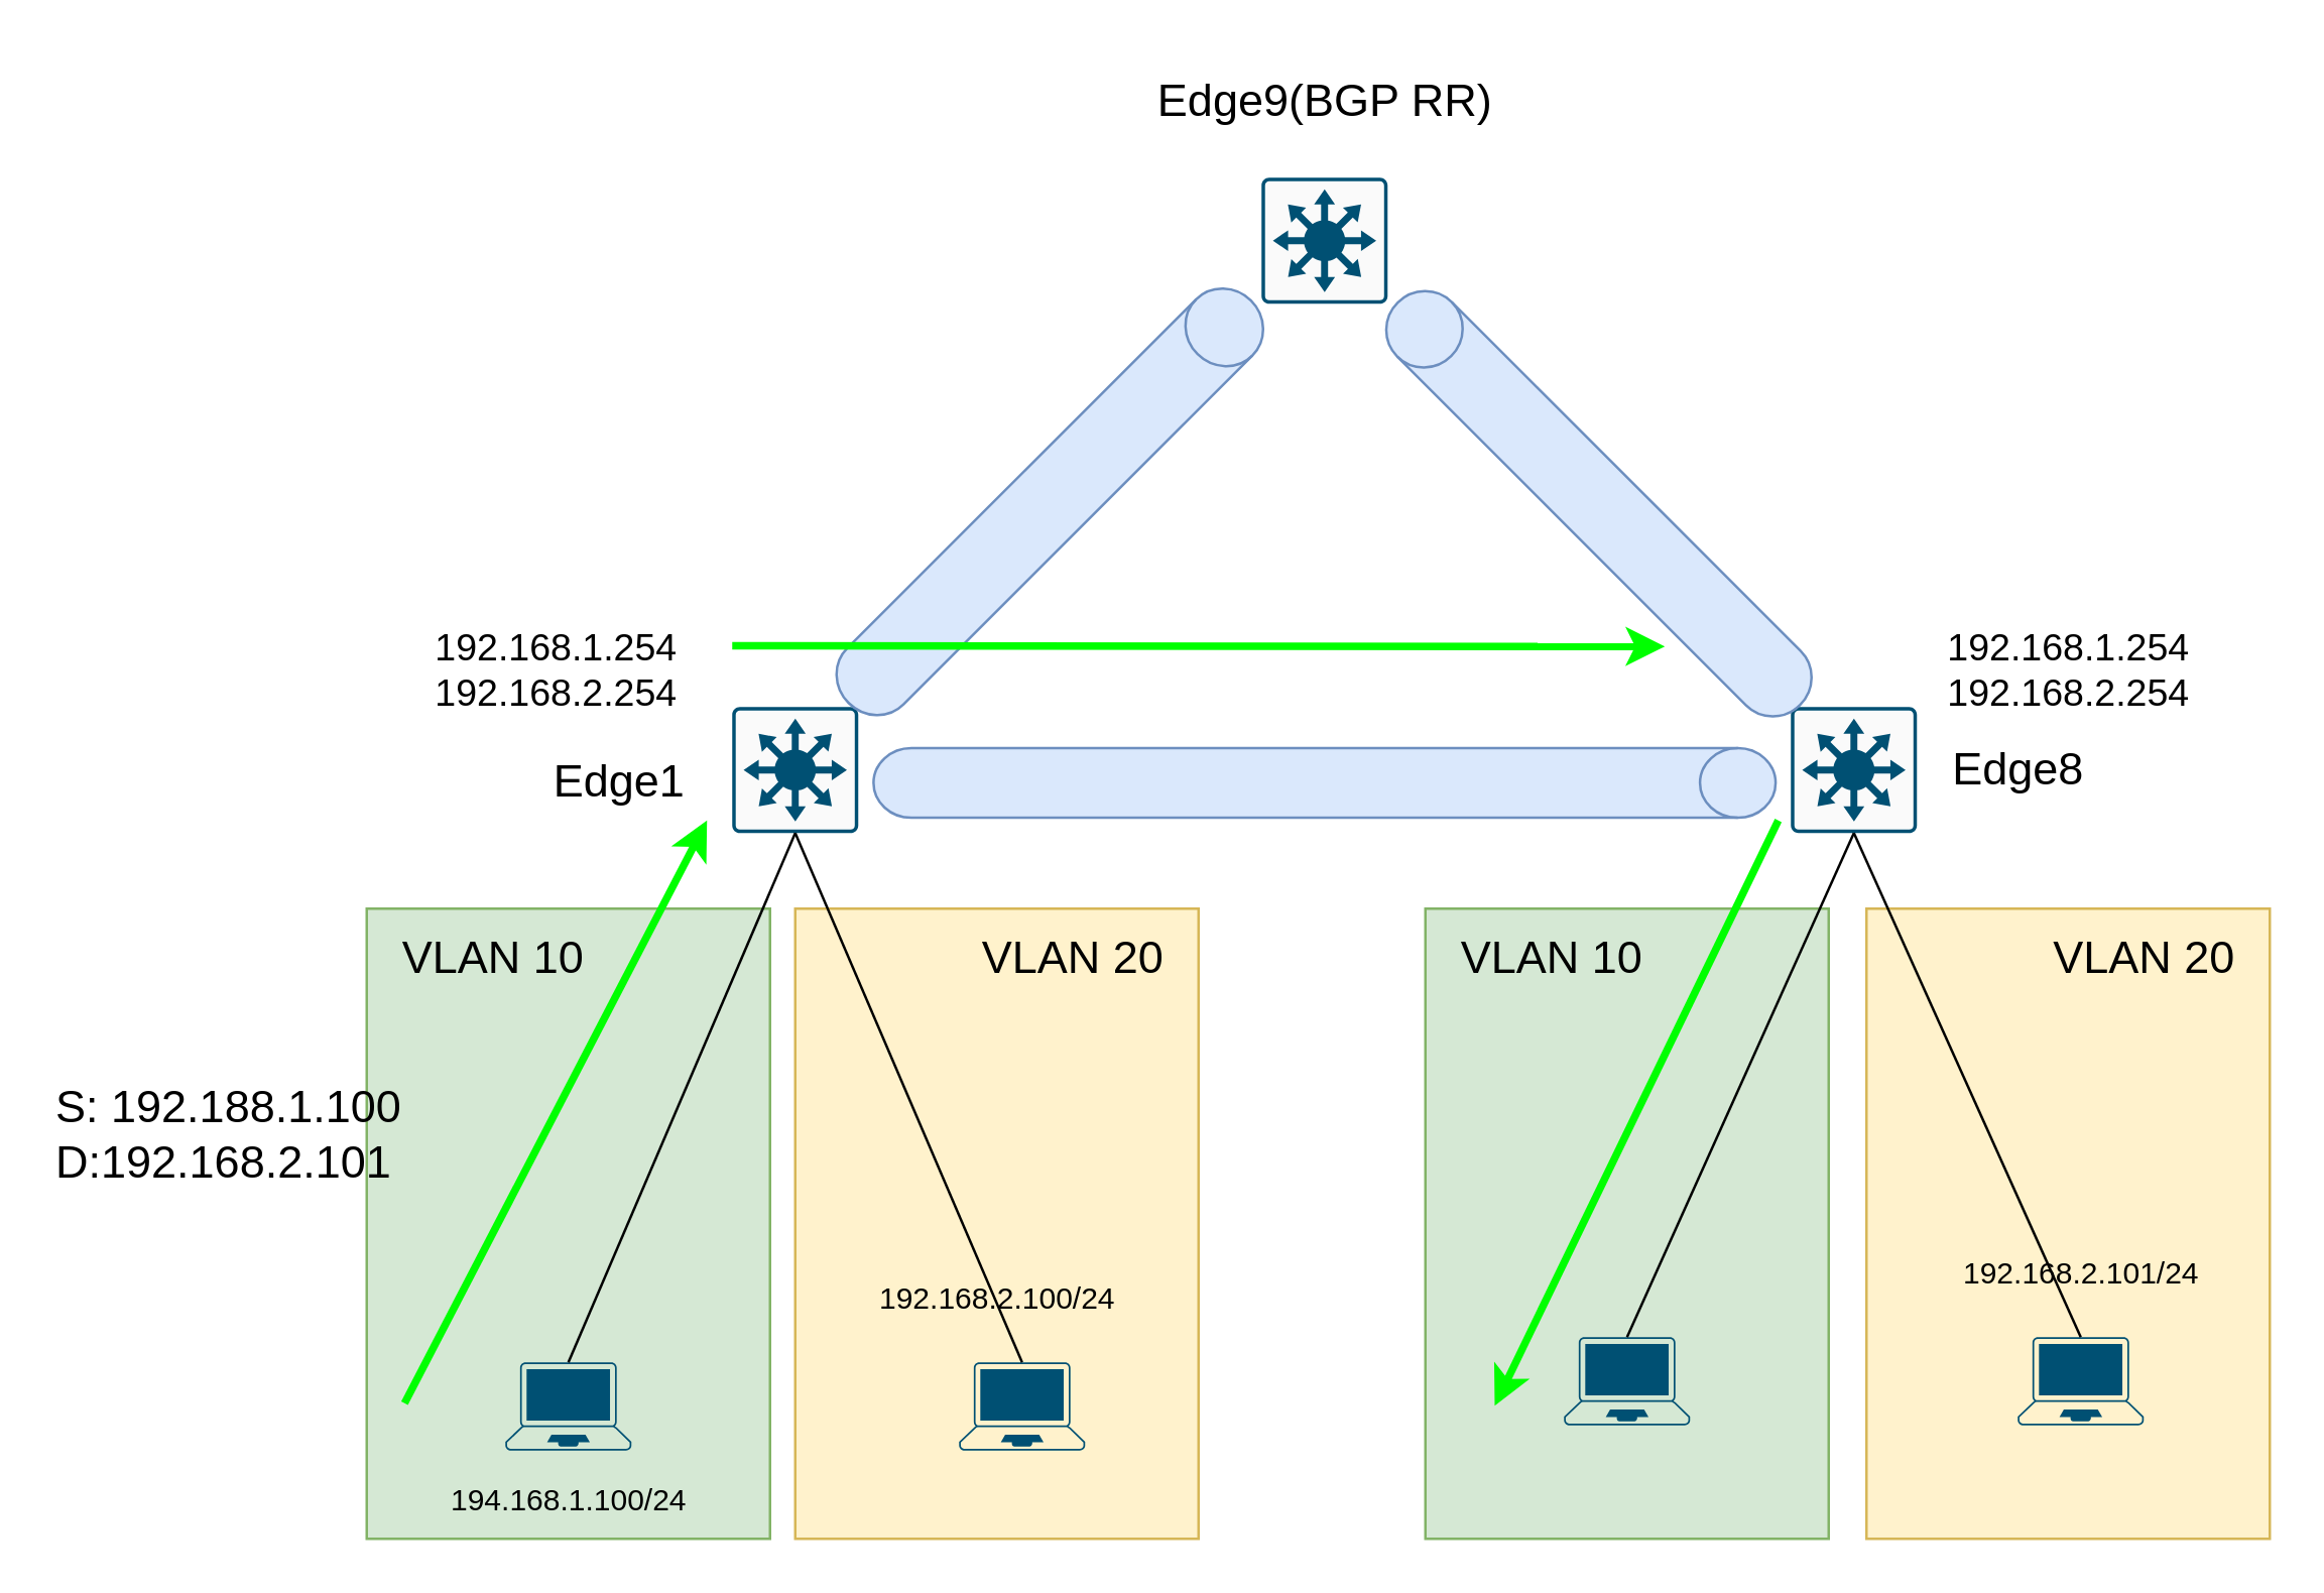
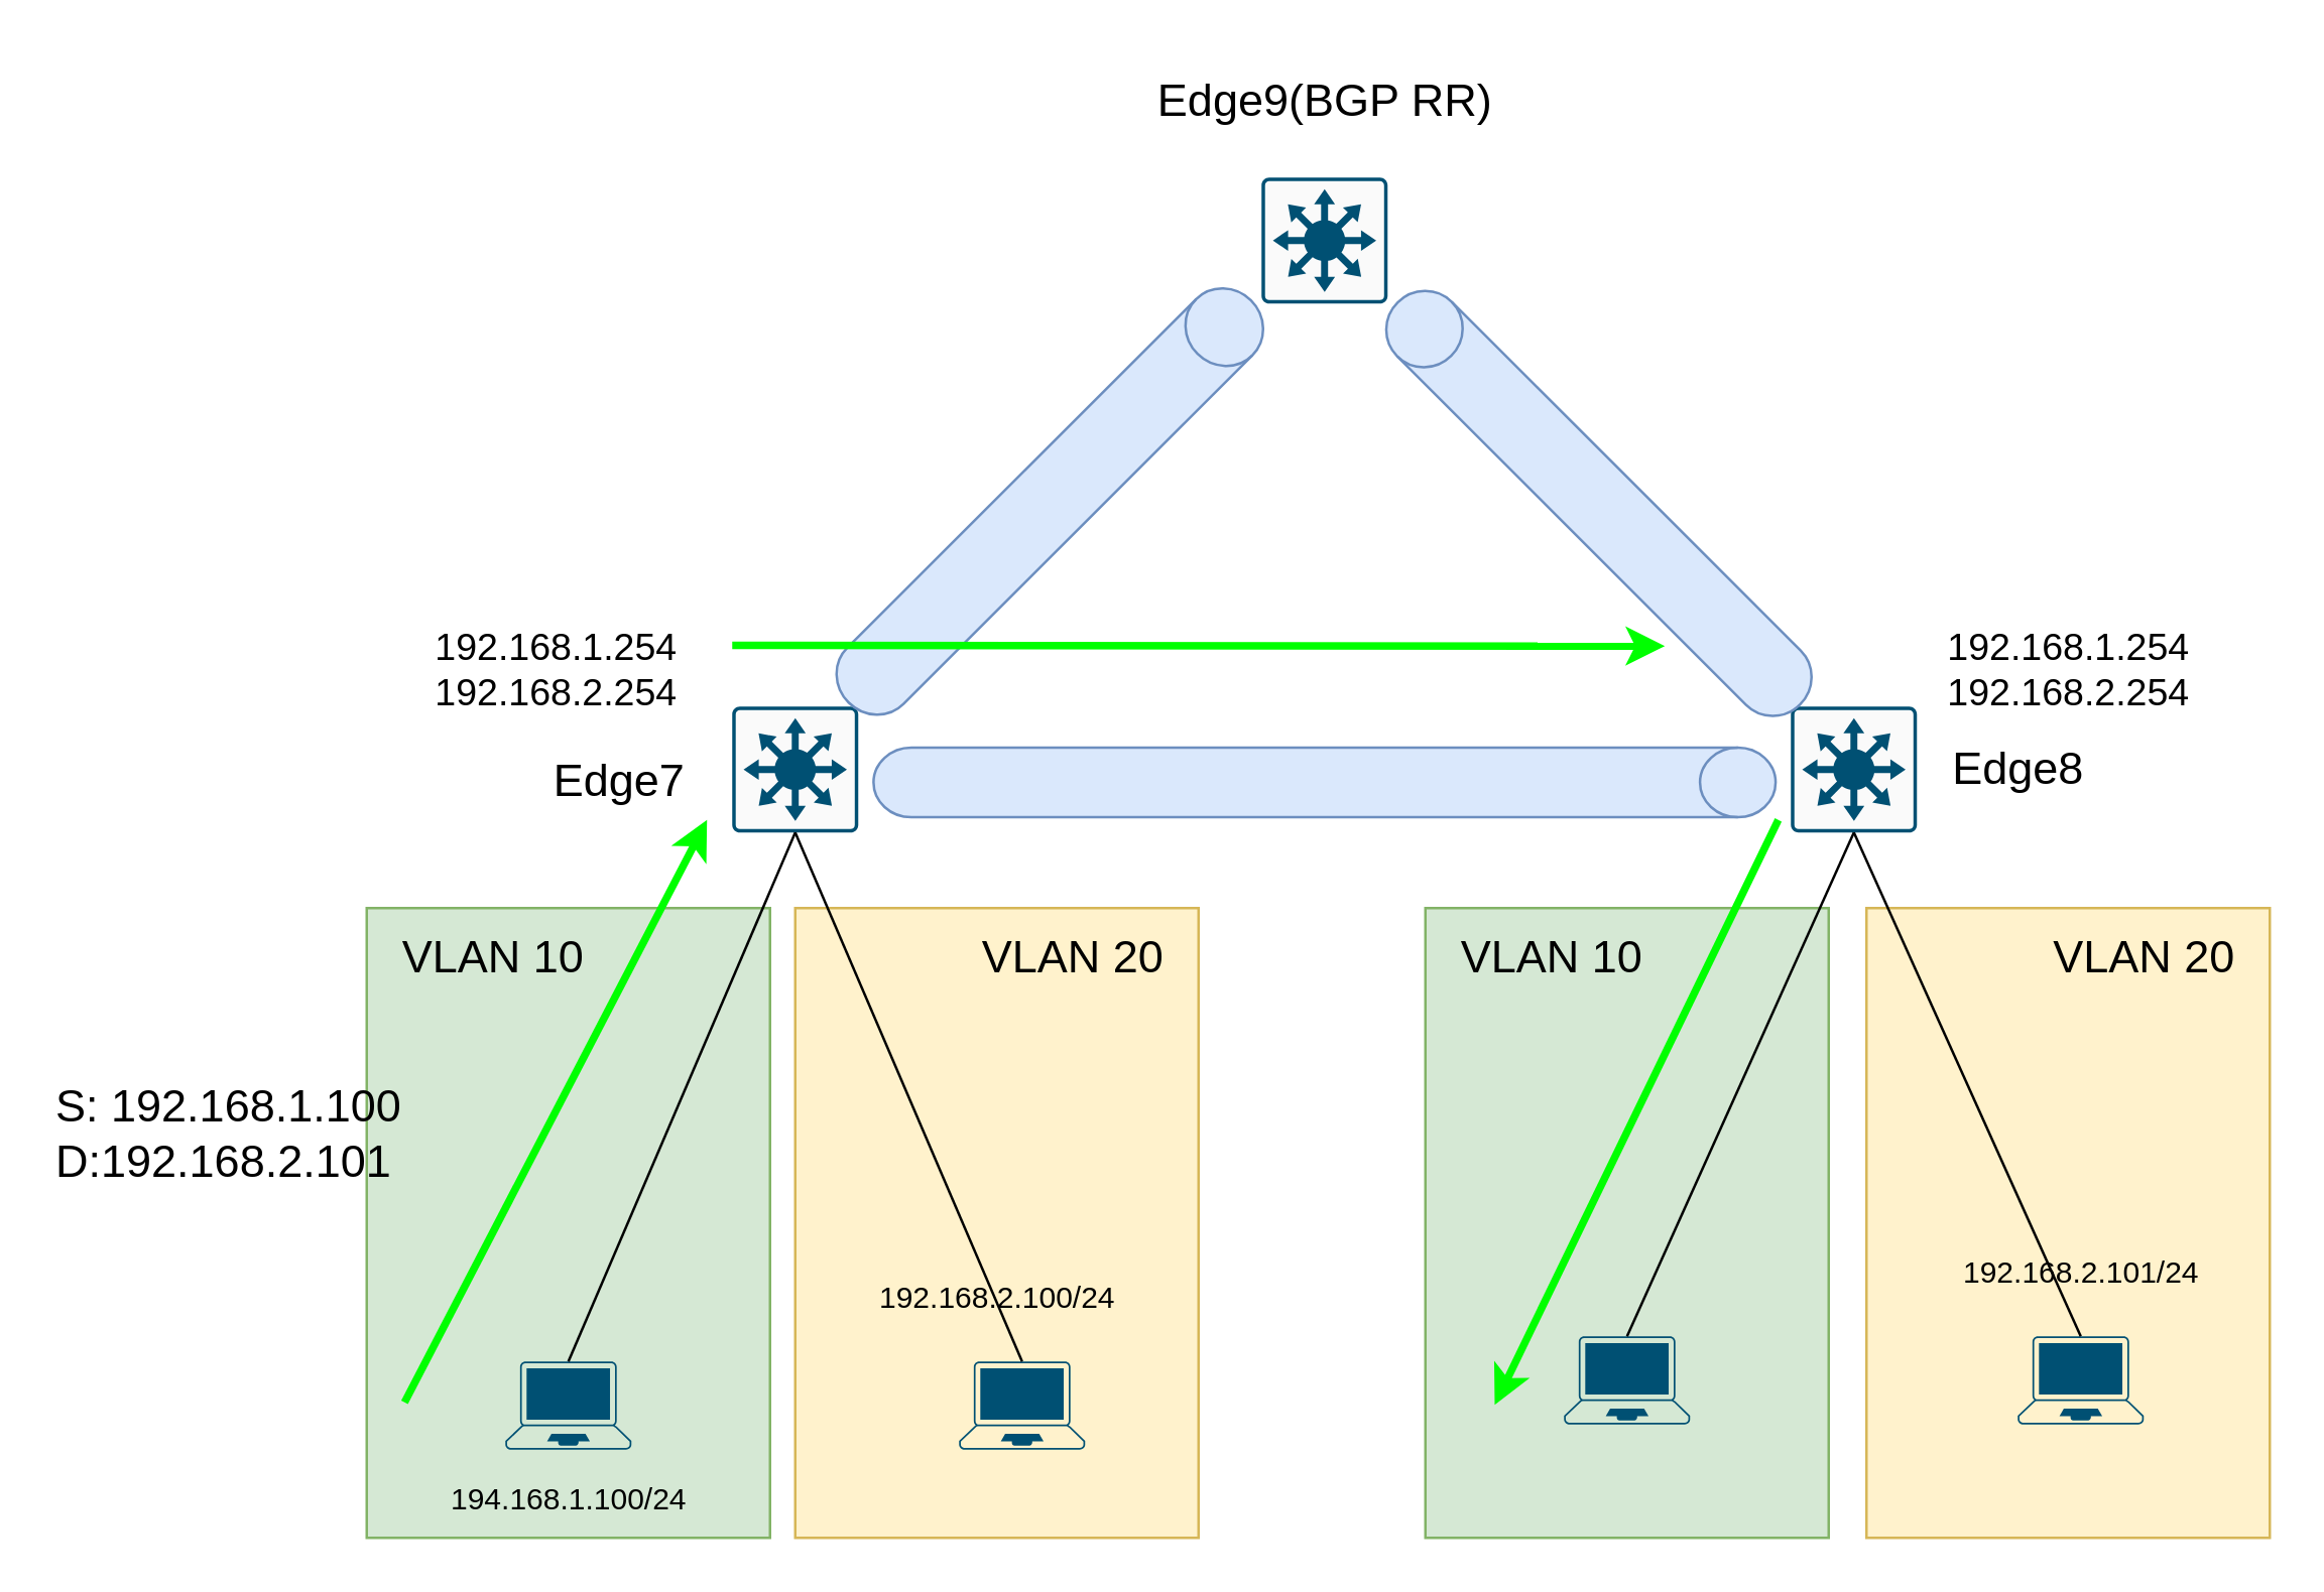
- <mxCell id="28" value="&lt;font style=&quot;font-size: 18px;&quot;&gt;Edge1&lt;/font&gt;" style="text;html=1;align=center;verticalAlign=middle;resizable=0;points=[];autosize=1;strokeColor=none;fillColor=none;" vertex="1" parent="1"><mxGeometry x="205" y="290" width="80" height="40" as="geometry" /></mxCell>
+ <mxCell id="28" value="&lt;font style=&quot;font-size: 18px;&quot;&gt;Edge7&lt;/font&gt;" style="text;html=1;align=center;verticalAlign=middle;resizable=0;points=[];autosize=1;strokeColor=none;fillColor=none;" vertex="1" parent="1"><mxGeometry x="205" y="290" width="80" height="40" as="geometry" /></mxCell>
- <mxCell id="33" value="&lt;font style=&quot;font-size: 18px;&quot;&gt;S: 192.188.1.100&lt;/font&gt;&lt;div style=&quot;font-size: 18px;&quot;&gt;&lt;font style=&quot;font-size: 18px;&quot;&gt;D:192.168.2.101&lt;/font&gt;&lt;/div&gt;" style="text;html=1;align=left;verticalAlign=middle;resizable=0;points=[];autosize=1;strokeColor=none;fillColor=none;" vertex="1" parent="1"><mxGeometry x="20" y="420" width="160" height="60" as="geometry" /></mxCell>
+ <mxCell id="33" value="&lt;font style=&quot;font-size: 18px;&quot;&gt;S: 192.168.1.100&lt;/font&gt;&lt;div style=&quot;font-size: 18px;&quot;&gt;&lt;font style=&quot;font-size: 18px;&quot;&gt;D:192.168.2.101&lt;/font&gt;&lt;/div&gt;" style="text;html=1;align=left;verticalAlign=middle;resizable=0;points=[];autosize=1;strokeColor=none;fillColor=none;" vertex="1" parent="1"><mxGeometry x="20" y="420" width="160" height="60" as="geometry" /></mxCell>
